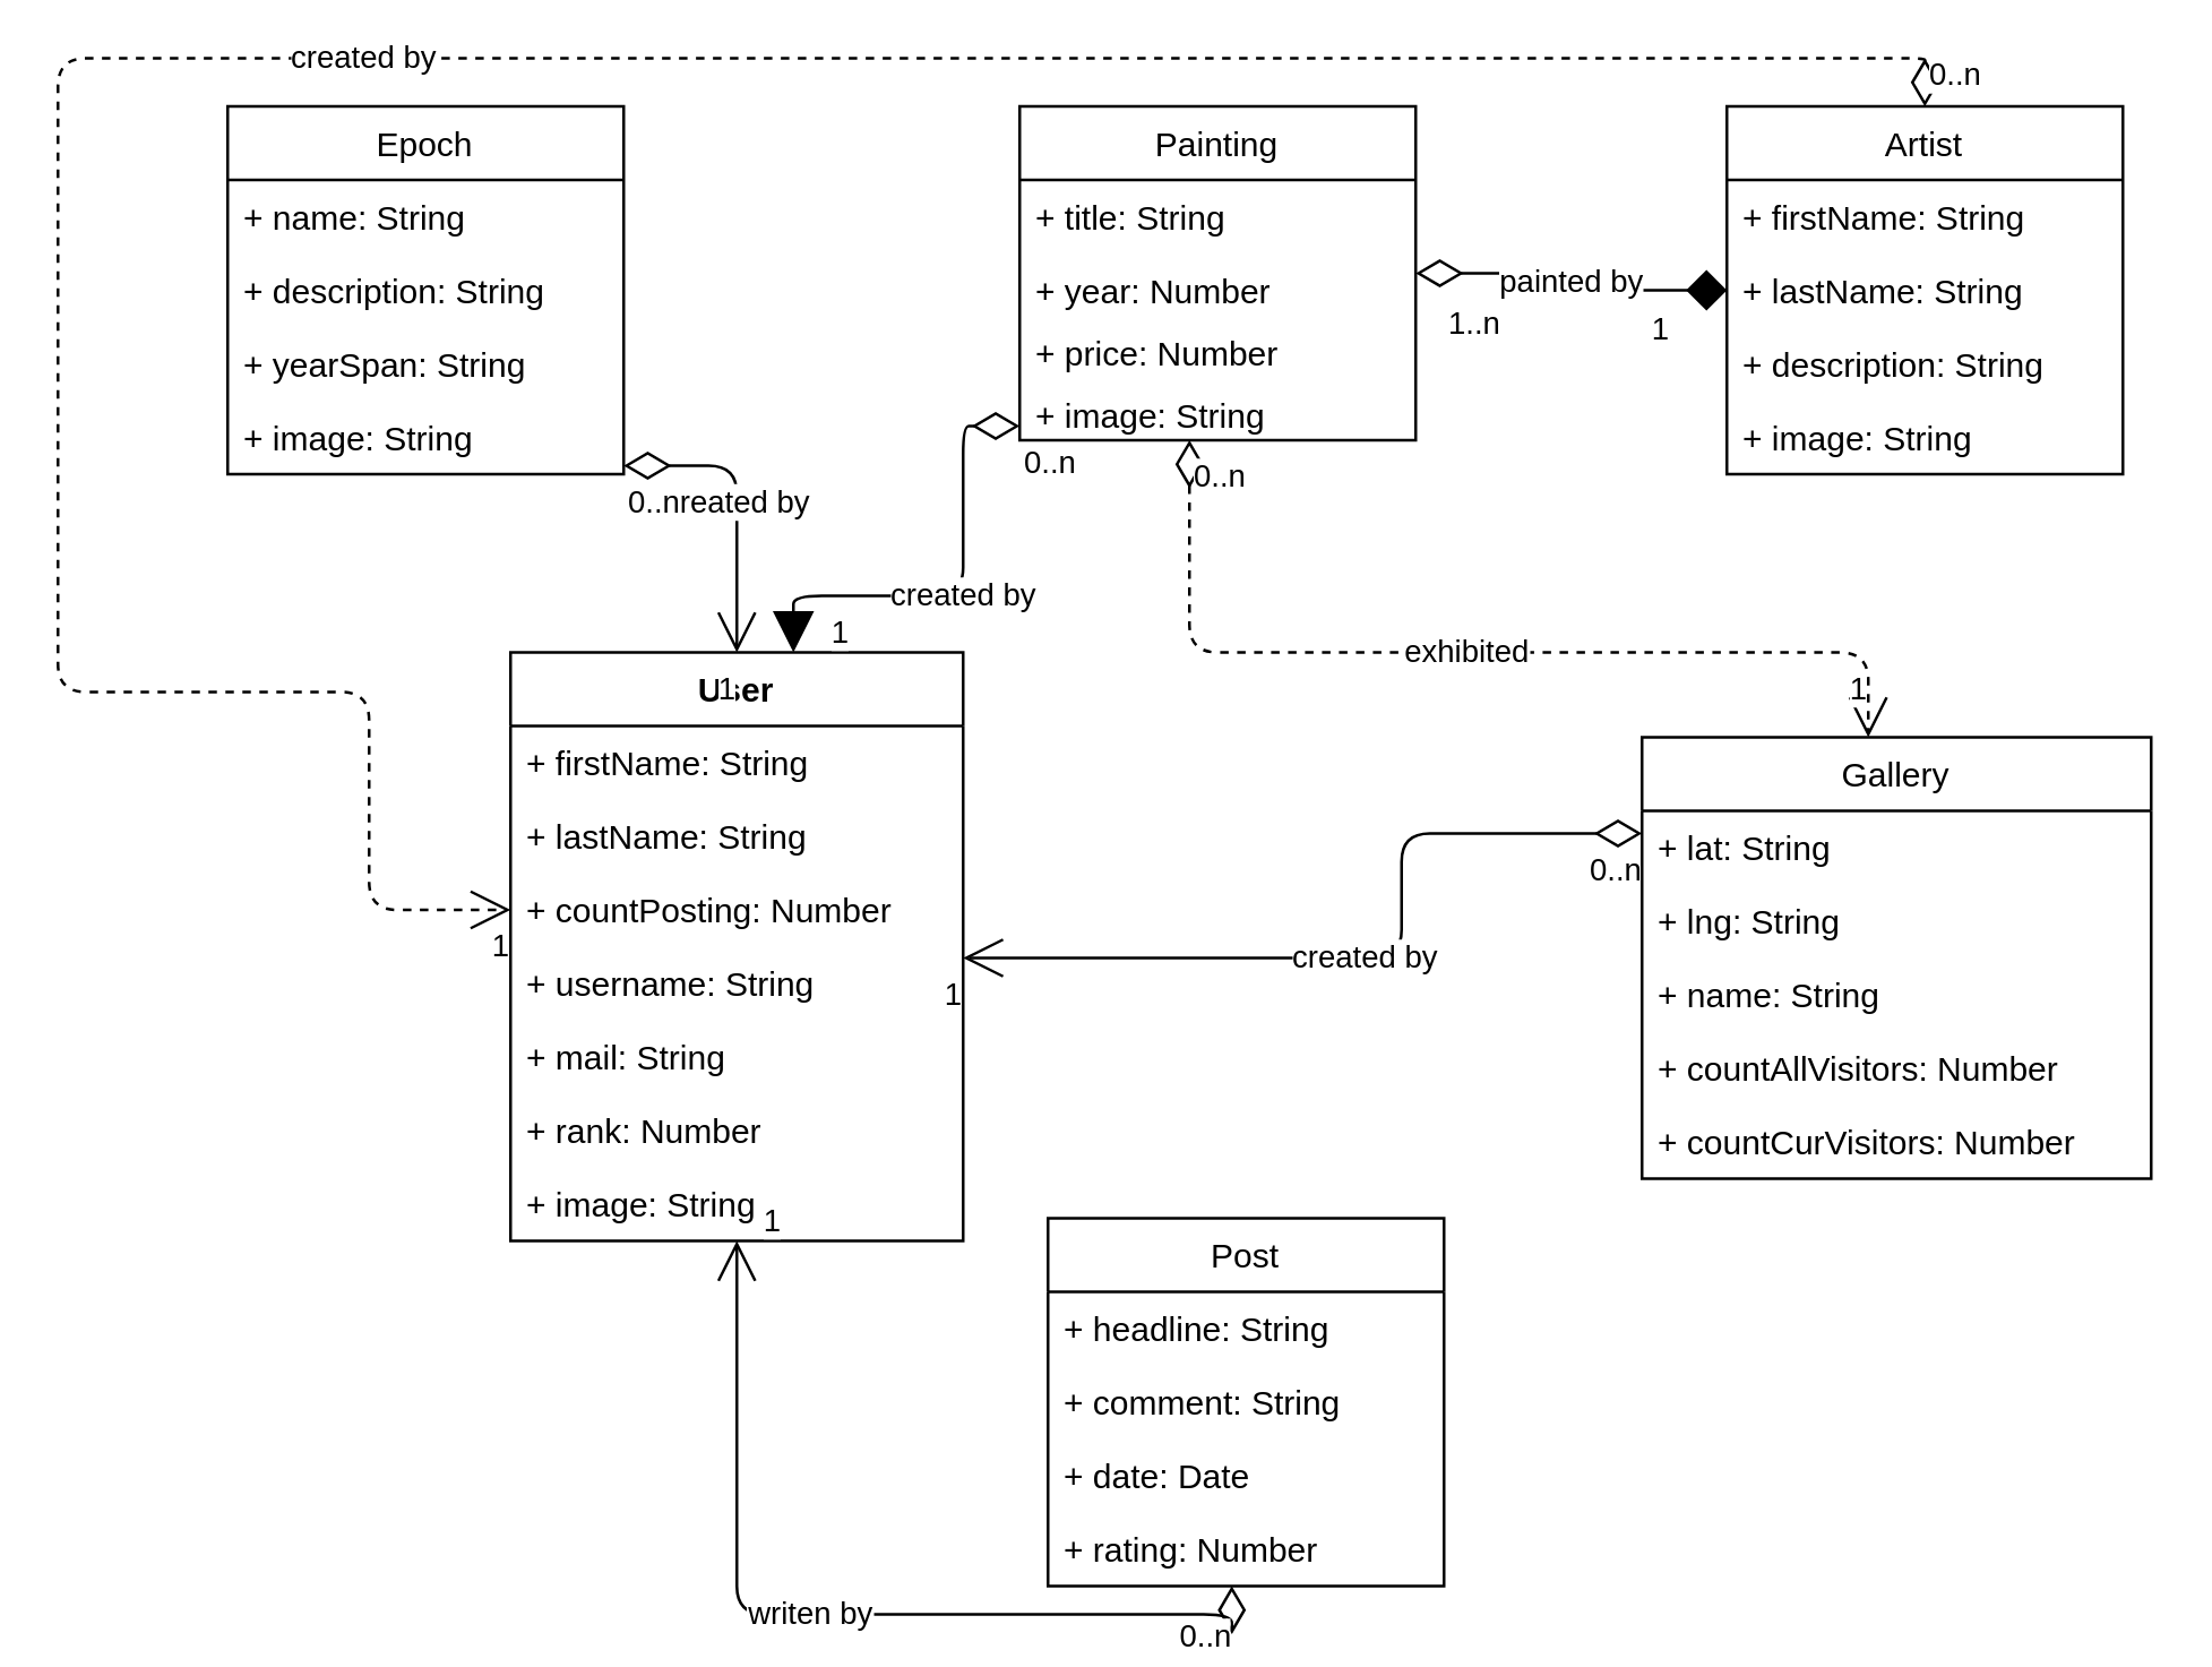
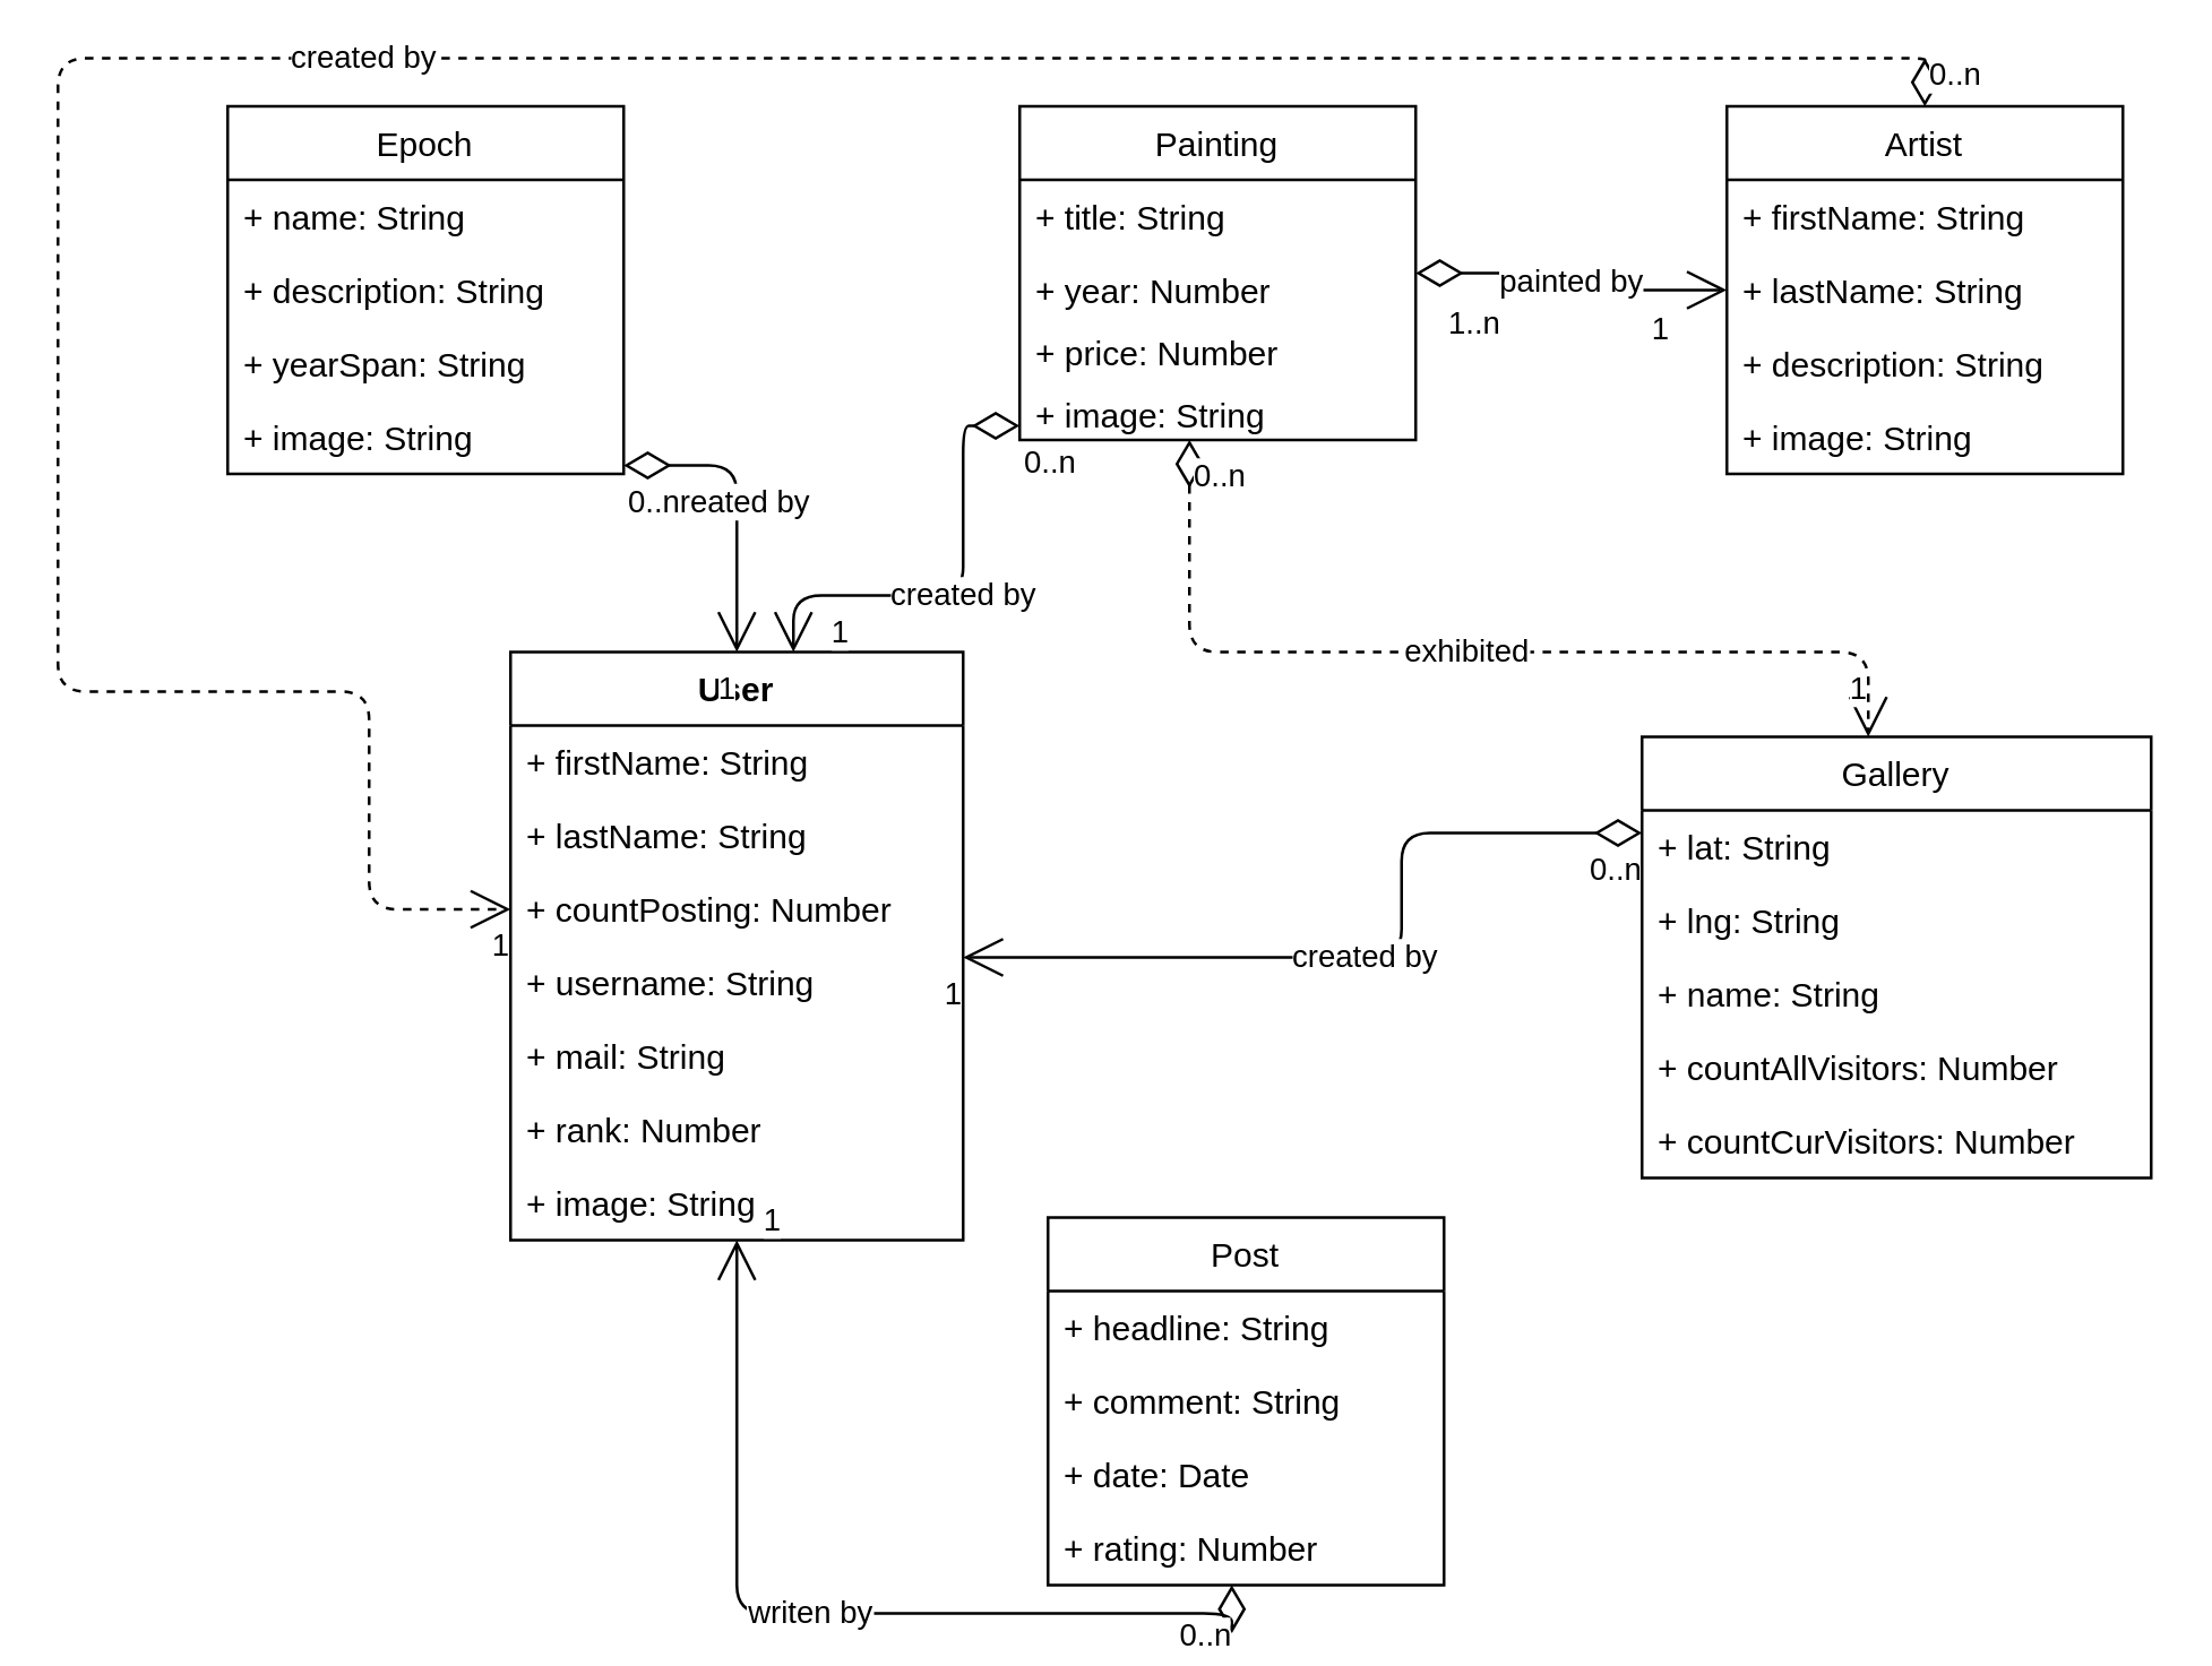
- <mxCell id="39" value="painted by" style="endArrow=diamond;html=1;endSize=12;startArrow=diamondThin;startSize=14;startFill=0;edgeStyle=orthogonalEdgeStyle;" parent="1" source="2" target="26" edge="1"><mxGeometry relative="1" as="geometry"><mxPoint x="650" y="240" as="sourcePoint" /><mxPoint x="510" y="240" as="targetPoint" /><Array as="points" /><mxPoint as="offset" /></mxGeometry></mxCell>
+ <mxCell id="39" value="painted by" style="endArrow=open;html=1;endSize=12;startArrow=diamondThin;startSize=14;startFill=0;edgeStyle=orthogonalEdgeStyle;" parent="1" source="2" target="26" edge="1"><mxGeometry relative="1" as="geometry"><mxPoint x="650" y="240" as="sourcePoint" /><mxPoint x="510" y="240" as="targetPoint" /><Array as="points" /><mxPoint as="offset" /></mxGeometry></mxCell>
- <mxCell id="51" value="created by" style="endArrow=block;html=1;endSize=12;startArrow=diamondThin;startSize=14;startFill=0;edgeStyle=orthogonalEdgeStyle;" parent="1" source="2" target="18" edge="1"><mxGeometry relative="1" as="geometry"><mxPoint x="170" y="186.17" as="sourcePoint" /><mxPoint x="280" y="250" as="targetPoint" /><Array as="points"><mxPoint x="340" y="150" /><mxPoint x="340" y="210" /><mxPoint x="280" y="210" /></Array></mxGeometry></mxCell>
+ <mxCell id="51" value="created by" style="endArrow=open;html=1;endSize=12;startArrow=diamondThin;startSize=14;startFill=0;edgeStyle=orthogonalEdgeStyle;" parent="1" source="2" target="18" edge="1"><mxGeometry relative="1" as="geometry"><mxPoint x="170" y="186.17" as="sourcePoint" /><mxPoint x="280" y="250" as="targetPoint" /><Array as="points"><mxPoint x="340" y="150" /><mxPoint x="340" y="210" /><mxPoint x="280" y="210" /></Array></mxGeometry></mxCell>
